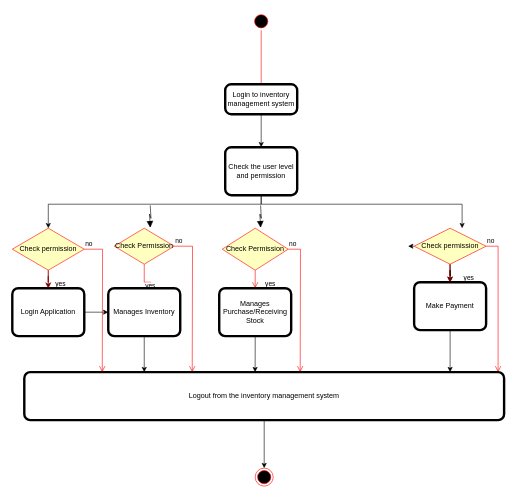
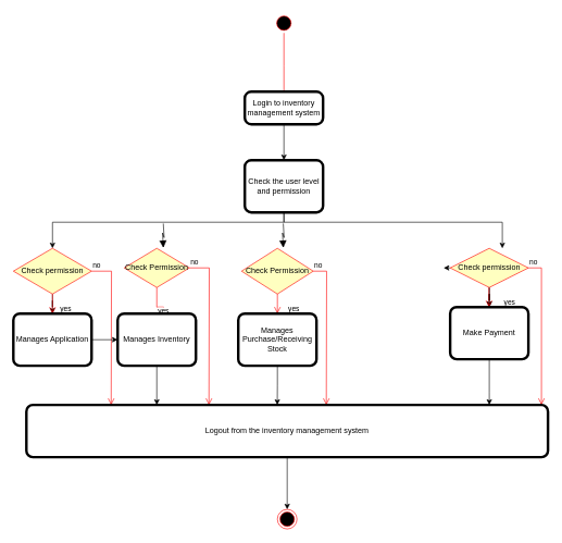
- <mxCell id="22" value="Login Application" style="points=[[0.25,0,0],[0.5,0,0],[0.75,0,0],[1,0.25,0],[1,0.5,0],[1,0.75,0],[0.75,1,0],[0.5,1,0],[0.25,1,0],[0,0.75,0],[0,0.5,0],[0,0.25,0]];shape=mxgraph.bpmn.task;whiteSpace=wrap;rectStyle=rounded;size=10;bpmnShapeType=call;" vertex="1" parent="1"><mxGeometry x="20" y="480" width="120" height="80" as="geometry" /></mxCell>
+ <mxCell id="22" value="Manages Application" style="points=[[0.25,0,0],[0.5,0,0],[0.75,0,0],[1,0.25,0],[1,0.5,0],[1,0.75,0],[0.75,1,0],[0.5,1,0],[0.25,1,0],[0,0.75,0],[0,0.5,0],[0,0.25,0]];shape=mxgraph.bpmn.task;whiteSpace=wrap;rectStyle=rounded;size=10;bpmnShapeType=call;" vertex="1" parent="1"><mxGeometry x="20" y="480" width="120" height="80" as="geometry" /></mxCell>
